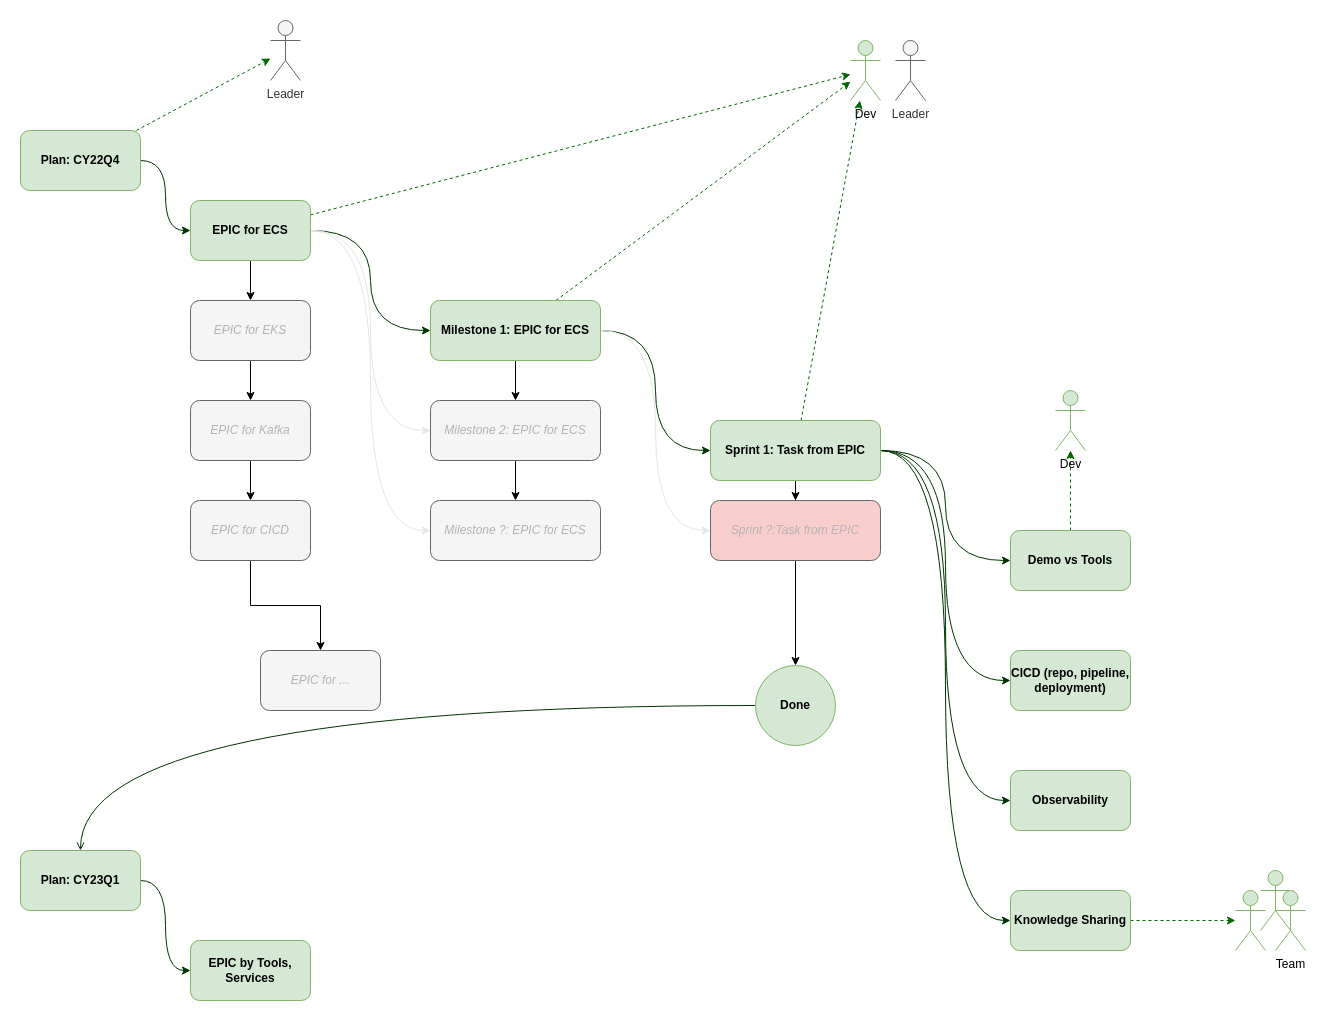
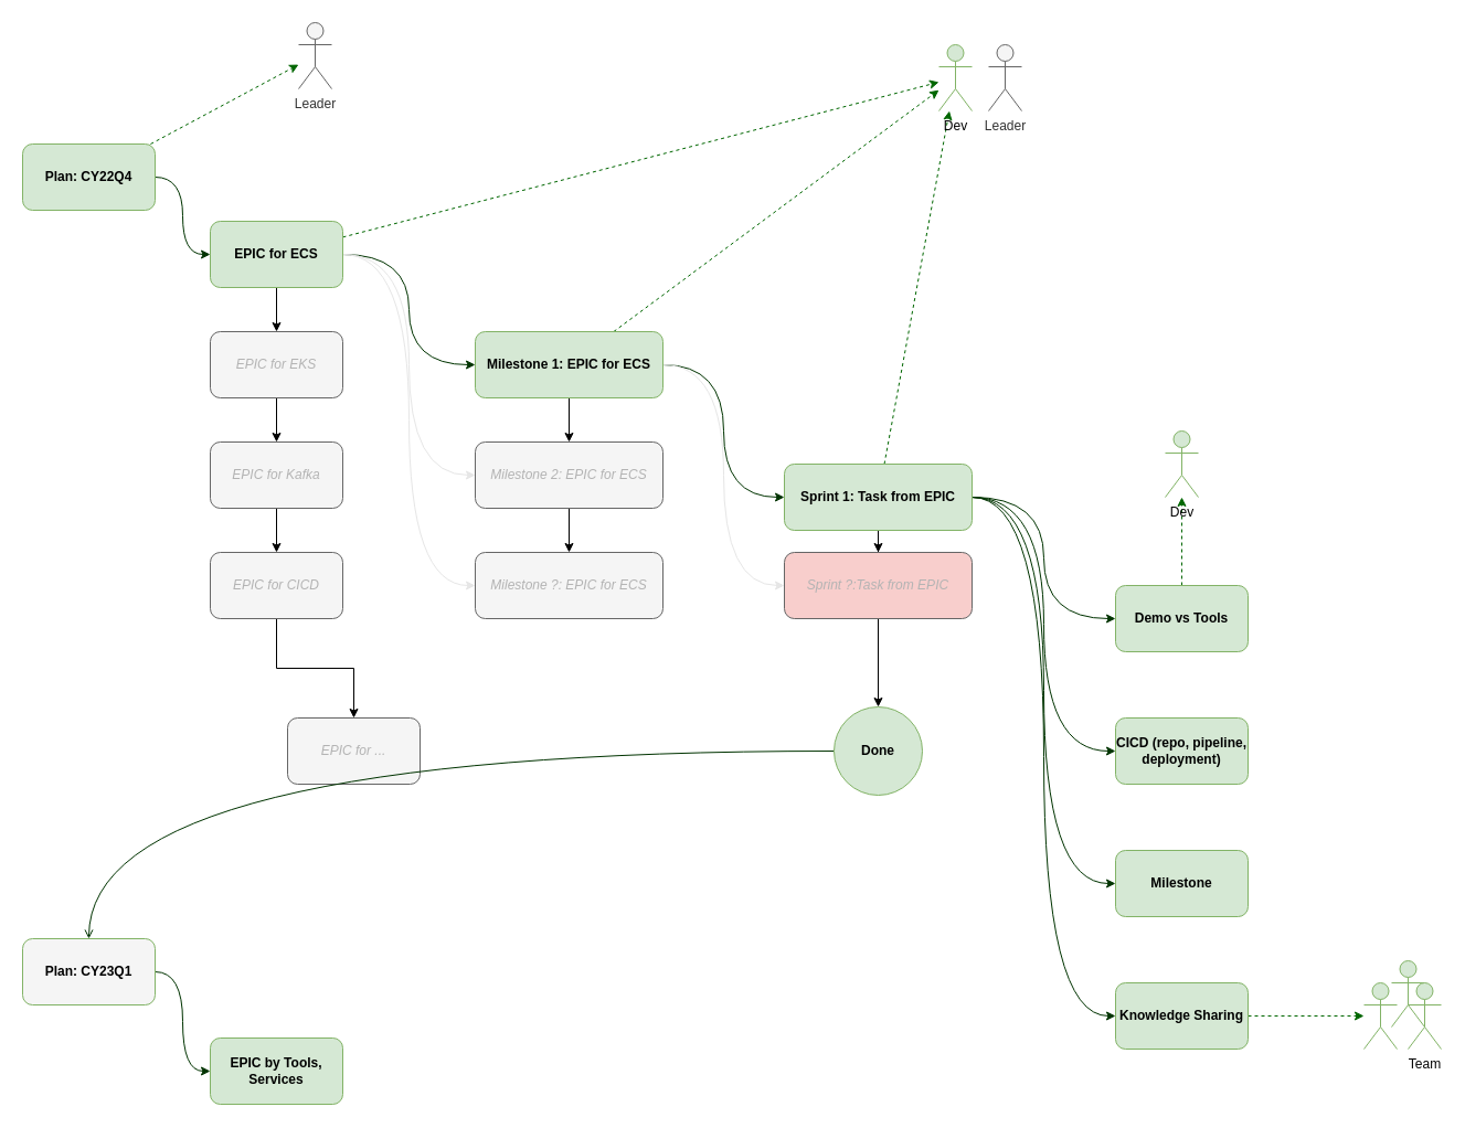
- <mxCell id="36" value="Done" style="ellipse;whiteSpace=wrap;html=1;aspect=fixed;fillColor=#d5e8d4;strokeColor=#82b366;fontStyle=1" vertex="1" parent="1"><mxGeometry x="755" y="665" width="80" height="80" as="geometry" /></mxCell>
+ <mxCell id="36" value="Done" style="ellipse;whiteSpace=wrap;html=1;aspect=fixed;fillColor=#d5e8d4;strokeColor=#82b366;fontStyle=1" vertex="1" parent="1"><mxGeometry x="755" y="640" width="80" height="80" as="geometry" /></mxCell>
- <mxCell id="43" value="Observability" style="rounded=1;whiteSpace=wrap;html=1;fillColor=#d5e8d4;strokeColor=#82b366;fontStyle=1" vertex="1" parent="1"><mxGeometry x="1010" y="770" width="120" height="60" as="geometry" /></mxCell>
+ <mxCell id="43" value="Milestone" style="rounded=1;whiteSpace=wrap;html=1;fillColor=#d5e8d4;strokeColor=#82b366;fontStyle=1" vertex="1" parent="1"><mxGeometry x="1010" y="770" width="120" height="60" as="geometry" /></mxCell>
- <mxCell id="41" value="Plan: CY23Q1" style="rounded=1;whiteSpace=wrap;html=1;fillColor=#d5e8d4;strokeColor=#82b366;fontStyle=1" vertex="1" parent="1"><mxGeometry x="20" y="850" width="120" height="60" as="geometry" /></mxCell>
+ <mxCell id="41" value="Plan: CY23Q1" style="rounded=1;whiteSpace=wrap;html=1;fillColor=#f5f5f5;strokeColor=#82b366;fontStyle=1;" vertex="1" parent="1"><mxGeometry x="20" y="850" width="120" height="60" as="geometry" /></mxCell>
